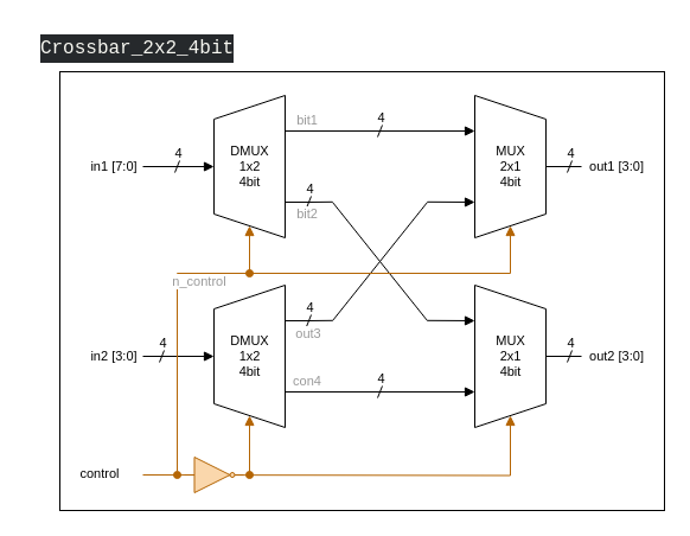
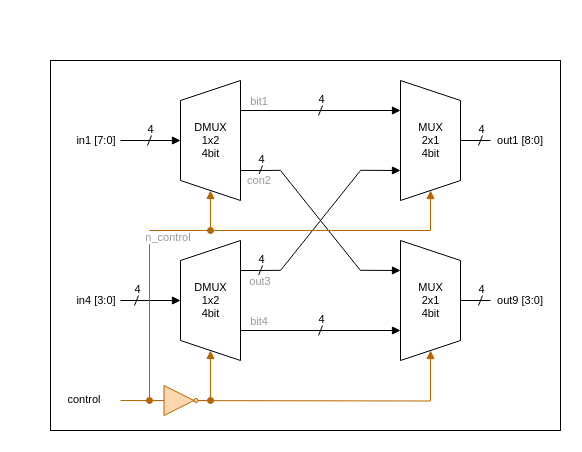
- <mxCell id="2" value="&lt;div style=&quot;color: rgb(248, 248, 242); background-color: rgb(38, 41, 44); font-family: &amp;quot;Fira Code&amp;quot;, Consolas, &amp;quot;Courier New&amp;quot;, monospace, Menlo, Monaco, &amp;quot;Courier New&amp;quot;, monospace; font-size: 16px; line-height: 24px; white-space-collapse: preserve;&quot;&gt;&lt;div style=&quot;line-height: 24px;&quot;&gt;Crossbar_2x2_4bit&lt;/div&gt;&lt;/div&gt;" style="text;html=1;align=center;verticalAlign=middle;resizable=0;points=[];autosize=1;strokeColor=none;fillColor=none;fontFamily=Helvetica;fontSize=11;fontColor=default;labelBackgroundColor=default;" parent="1" vertex="1"><mxGeometry x="20" width="190" height="40" as="geometry" y="20" /></mxCell>
- <mxCell id="26" value="out1 [3:0]" style="text;html=1;align=center;verticalAlign=middle;whiteSpace=wrap;rounded=0;fontFamily=Helvetica;fontSize=11;fontColor=default;labelBackgroundColor=default;" parent="3" vertex="1"><mxGeometry x="440" y="65" width="60" height="30" as="geometry" /></mxCell>
+ <mxCell id="26" value="out1 [8:0]" style="text;html=1;align=center;verticalAlign=middle;whiteSpace=wrap;rounded=0;fontFamily=Helvetica;fontSize=11;fontColor=default;labelBackgroundColor=default;" parent="3" vertex="1"><mxGeometry x="440" y="65" width="60" height="30" as="geometry" /></mxCell>
- <mxCell id="60" value="&lt;font color=&quot;#999999&quot;&gt;bit2&lt;/font&gt;" style="text;html=1;align=center;verticalAlign=middle;whiteSpace=wrap;rounded=0;fontFamily=Helvetica;fontSize=11;fontColor=default;labelBackgroundColor=default;" parent="3" vertex="1"><mxGeometry x="179" y="105" width="60" height="30" as="geometry" /></mxCell>
+ <mxCell id="60" value="&lt;font color=&quot;#999999&quot;&gt;con2&lt;/font&gt;" style="text;html=1;align=center;verticalAlign=middle;whiteSpace=wrap;rounded=0;fontFamily=Helvetica;fontSize=11;fontColor=default;labelBackgroundColor=default;" parent="3" vertex="1"><mxGeometry x="179" y="105" width="60" height="30" as="geometry" /></mxCell>
- <mxCell id="25" value="in2 [3:0]" style="text;html=1;align=center;verticalAlign=middle;whiteSpace=wrap;rounded=0;fontFamily=Helvetica;fontSize=11;fontColor=default;labelBackgroundColor=default;" parent="3" vertex="1"><mxGeometry x="16" y="225" width="60" height="30" as="geometry" /></mxCell>
+ <mxCell id="25" value="in4 [3:0]" style="text;html=1;align=center;verticalAlign=middle;whiteSpace=wrap;rounded=0;fontFamily=Helvetica;fontSize=11;fontColor=default;labelBackgroundColor=default;" parent="3" vertex="1"><mxGeometry x="16" y="225" width="60" height="30" as="geometry" /></mxCell>
- <mxCell id="27" value="out2 [3:0]" style="text;html=1;align=center;verticalAlign=middle;whiteSpace=wrap;rounded=0;fontFamily=Helvetica;fontSize=11;fontColor=default;labelBackgroundColor=default;" parent="3" vertex="1"><mxGeometry x="440" y="225" width="60" height="30" as="geometry" /></mxCell>
+ <mxCell id="27" value="out9 [3:0]" style="text;html=1;align=center;verticalAlign=middle;whiteSpace=wrap;rounded=0;fontFamily=Helvetica;fontSize=11;fontColor=default;labelBackgroundColor=default;" parent="3" vertex="1"><mxGeometry x="440" y="225" width="60" height="30" as="geometry" /></mxCell>
- <mxCell id="61" value="&lt;font color=&quot;#999999&quot;&gt;con4&lt;/font&gt;" style="text;html=1;align=center;verticalAlign=middle;whiteSpace=wrap;rounded=0;fontFamily=Helvetica;fontSize=11;fontColor=default;labelBackgroundColor=default;" parent="3" vertex="1"><mxGeometry x="179" y="246" width="60" height="30" as="geometry" /></mxCell>
+ <mxCell id="61" value="&lt;font color=&quot;#999999&quot;&gt;bit4&lt;/font&gt;" style="text;html=1;align=center;verticalAlign=middle;whiteSpace=wrap;rounded=0;fontFamily=Helvetica;fontSize=11;fontColor=default;labelBackgroundColor=default;" parent="3" vertex="1"><mxGeometry x="179" y="246" width="60" height="30" as="geometry" /></mxCell>
